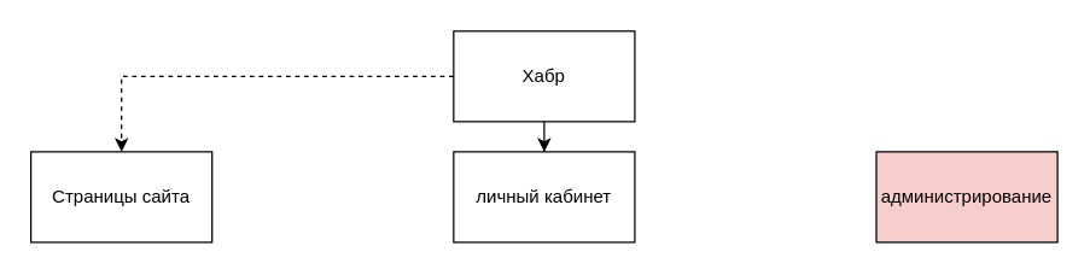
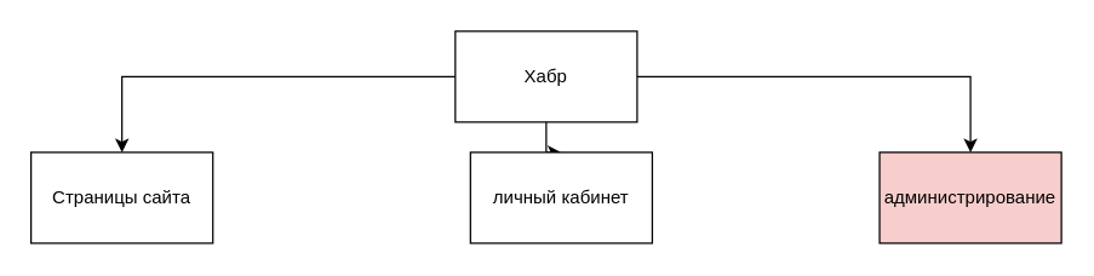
- <mxCell id="3" style="edgeStyle=orthogonalEdgeStyle;rounded=0;orthogonalLoop=1;jettySize=auto;html=1;dashed=1;" edge="1" parent="1" source="5" target="6"><mxGeometry relative="1" as="geometry" /></mxCell>
+ <mxCell id="3" style="edgeStyle=orthogonalEdgeStyle;rounded=0;orthogonalLoop=1;jettySize=auto;html=1;" edge="1" parent="1" source="5" target="6"><mxGeometry relative="1" as="geometry" /></mxCell>
+ <mxCell id="4" style="edgeStyle=orthogonalEdgeStyle;rounded=0;orthogonalLoop=1;jettySize=auto;html=1;entryX=0.5;entryY=0;entryDx=0;entryDy=0;" edge="1" parent="1" source="5" target="8"><mxGeometry relative="1" as="geometry" /></mxCell>
- <mxCell id="7" value="личный кабинет" style="rounded=0;whiteSpace=wrap;html=1;" vertex="1" parent="1"><mxGeometry x="300" y="100" width="120" height="60" as="geometry" /></mxCell>
+ <mxCell id="7" value="личный кабинет" style="rounded=0;whiteSpace=wrap;html=1;" vertex="1" parent="1"><mxGeometry x="310" y="100" width="120" height="60" as="geometry" /></mxCell>
